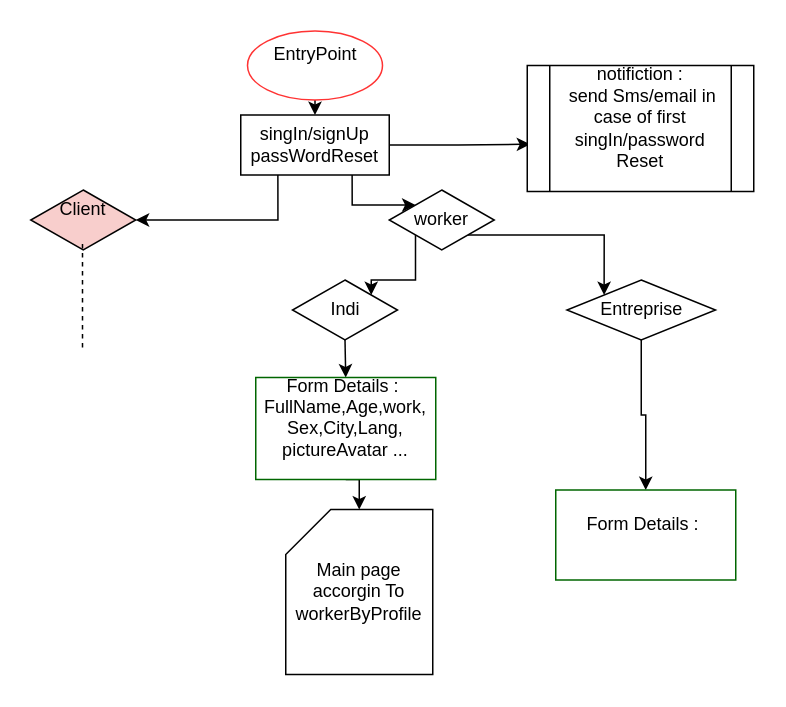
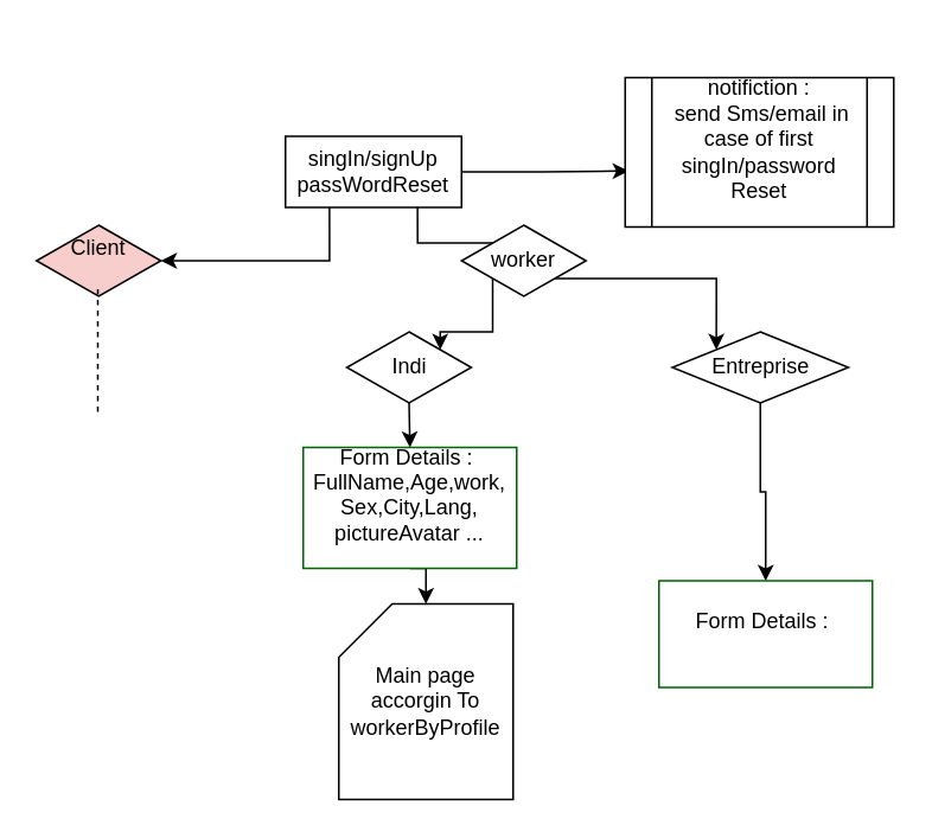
- <mxCell id="3" value="&lt;span style=&quot;background-color: rgb(255 , 255 , 255)&quot;&gt;EntryPoint&lt;br&gt;&lt;/span&gt;&lt;br&gt;" style="ellipse;whiteSpace=wrap;html=1;strokeColor=#FF3333;" vertex="1" parent="1"><mxGeometry x="164.5" y="20" width="90" height="46" as="geometry" /></mxCell>
- <mxCell id="2" style="edgeStyle=orthogonalEdgeStyle;rounded=0;orthogonalLoop=1;jettySize=auto;html=1;exitX=0.5;exitY=1;exitDx=0;exitDy=0;entryX=0.5;entryY=0;entryDx=0;entryDy=0;" edge="1" parent="1" source="3" target="7"><mxGeometry relative="1" as="geometry" /></mxCell>
- <mxCell id="4" style="edgeStyle=orthogonalEdgeStyle;rounded=0;orthogonalLoop=1;jettySize=auto;html=1;exitX=0.75;exitY=1;exitDx=0;exitDy=0;entryX=0;entryY=0;entryDx=0;entryDy=0;" edge="1" parent="1" source="7" target="11"><mxGeometry relative="1" as="geometry" /></mxCell>
+ <mxCell id="4" style="edgeStyle=orthogonalEdgeStyle;rounded=0;orthogonalLoop=1;jettySize=auto;html=1;exitX=0.75;exitY=1;exitDx=0;exitDy=0;entryX=0;entryY=0;entryDx=0;entryDy=0;endArrow=none;" edge="1" parent="1" source="7" target="11"><mxGeometry relative="1" as="geometry" /></mxCell>
